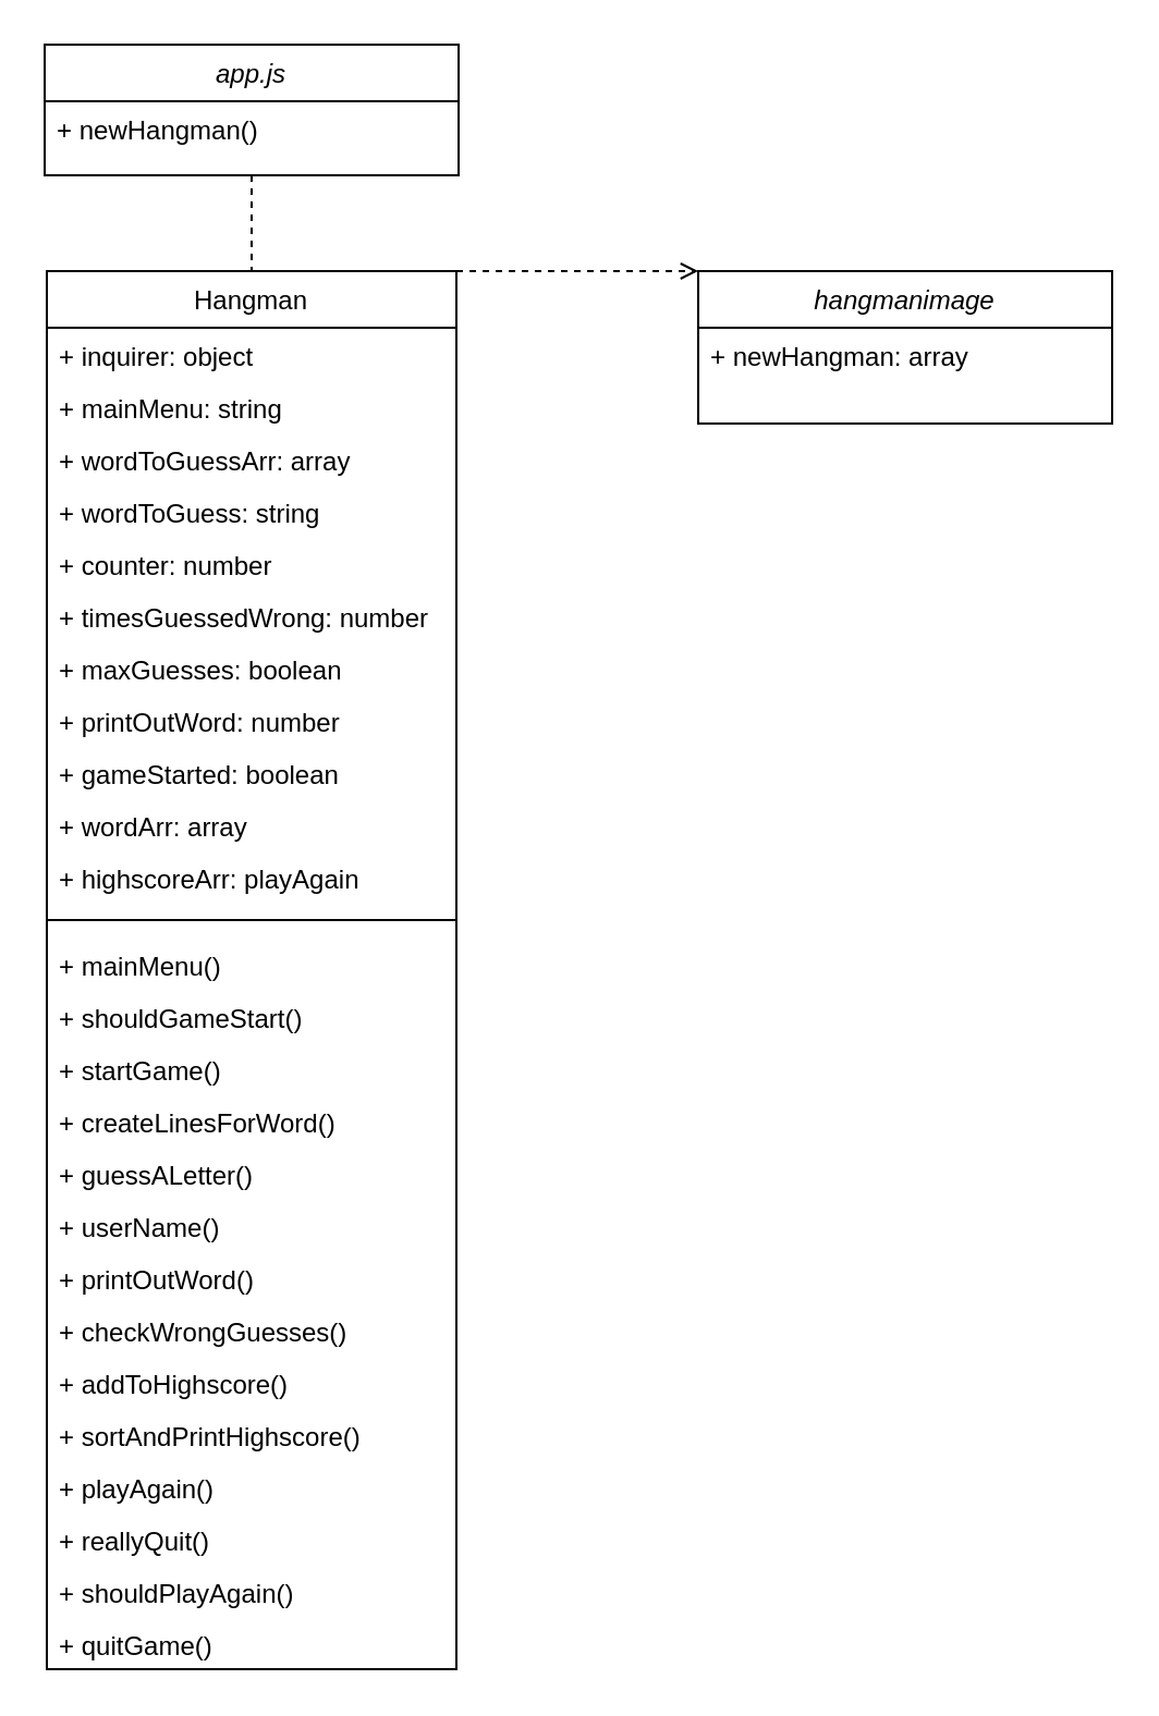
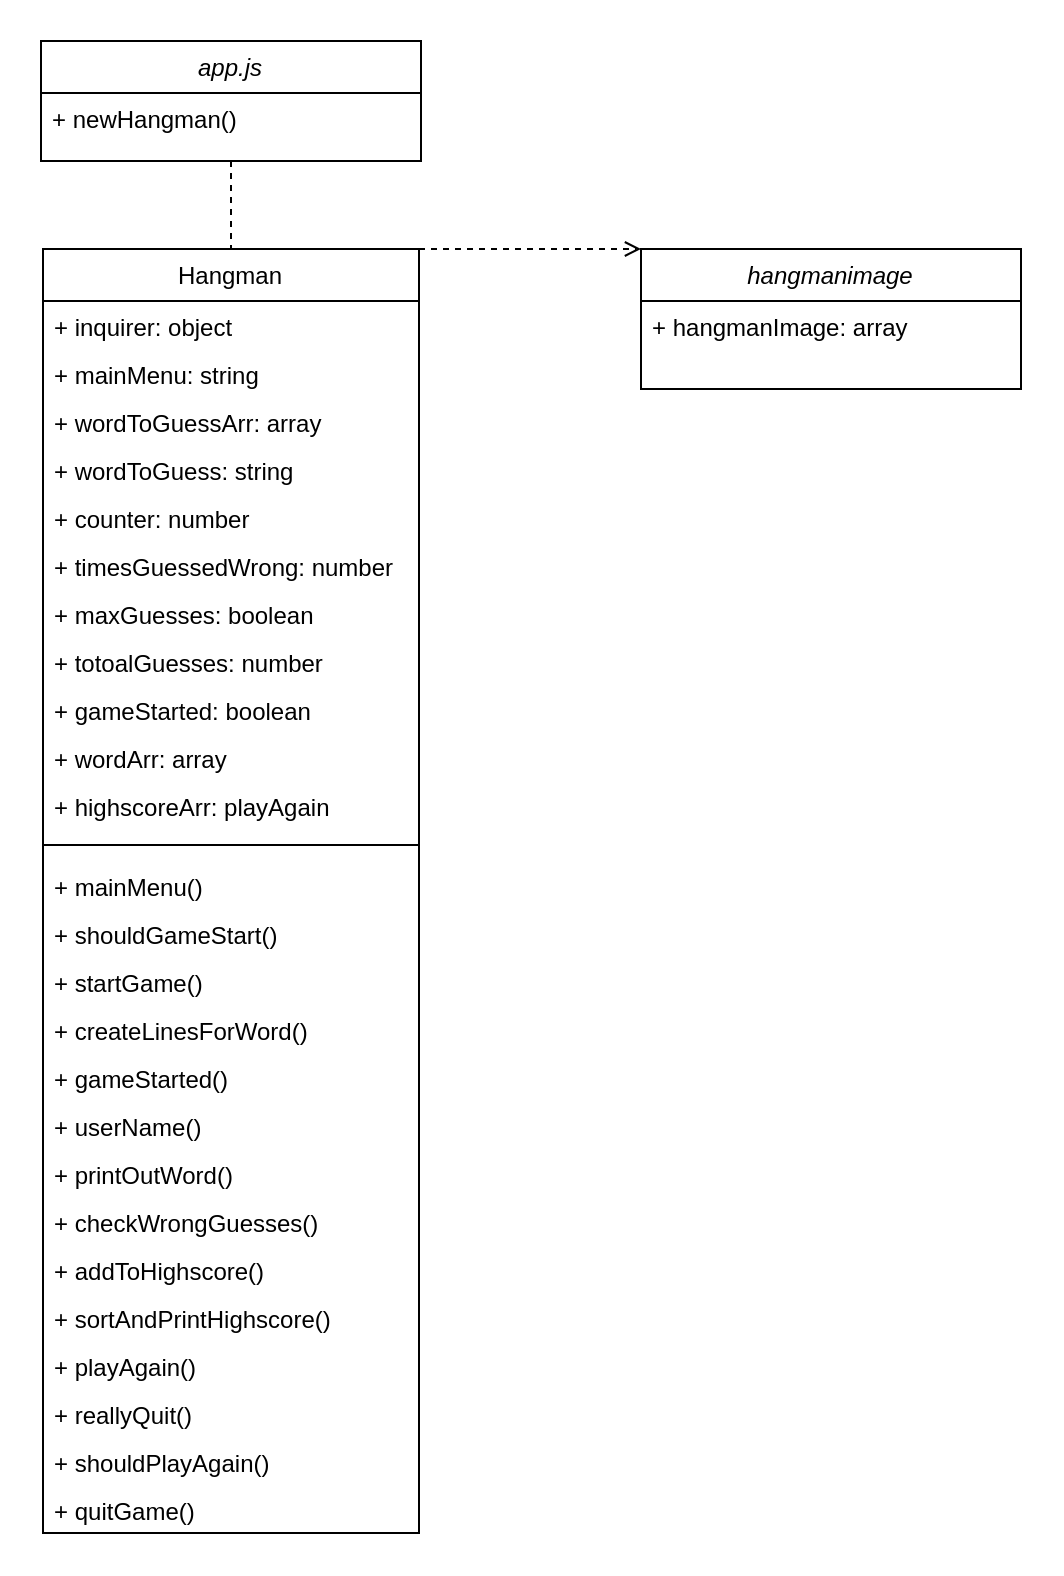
- <mxCell id="33" value="+ newHangman: array" style="text;align=left;verticalAlign=top;spacingLeft=4;spacingRight=4;overflow=hidden;rotatable=0;points=[[0,0.5],[1,0.5]];portConstraint=eastwest;" parent="32" vertex="1"><mxGeometry y="26" width="190" height="26" as="geometry" /></mxCell>
+ <mxCell id="33" value="+ hangmanImage: array" style="text;align=left;verticalAlign=top;spacingLeft=4;spacingRight=4;overflow=hidden;rotatable=0;points=[[0,0.5],[1,0.5]];portConstraint=eastwest;" parent="32" vertex="1"><mxGeometry y="26" width="190" height="26" as="geometry" /></mxCell>
- <mxCell id="12" value="+ printOutWord: number" style="text;align=left;verticalAlign=top;spacingLeft=4;spacingRight=4;overflow=hidden;rotatable=0;points=[[0,0.5],[1,0.5]];portConstraint=eastwest;" vertex="1" parent="4"><mxGeometry y="194" width="188" height="24" as="geometry" /></mxCell>
+ <mxCell id="12" value="+ totoalGuesses: number" style="text;align=left;verticalAlign=top;spacingLeft=4;spacingRight=4;overflow=hidden;rotatable=0;points=[[0,0.5],[1,0.5]];portConstraint=eastwest;" vertex="1" parent="4"><mxGeometry y="194" width="188" height="24" as="geometry" /></mxCell>
- <mxCell id="21" value="+ guessALetter()" style="text;align=left;verticalAlign=top;spacingLeft=4;spacingRight=4;overflow=hidden;rotatable=0;points=[[0,0.5],[1,0.5]];portConstraint=eastwest;" parent="4" vertex="1"><mxGeometry y="402" width="188" height="24" as="geometry" /></mxCell>
+ <mxCell id="21" value="+ gameStarted()" style="text;align=left;verticalAlign=top;spacingLeft=4;spacingRight=4;overflow=hidden;rotatable=0;points=[[0,0.5],[1,0.5]];portConstraint=eastwest;" parent="4" vertex="1"><mxGeometry y="402" width="188" height="24" as="geometry" /></mxCell>
